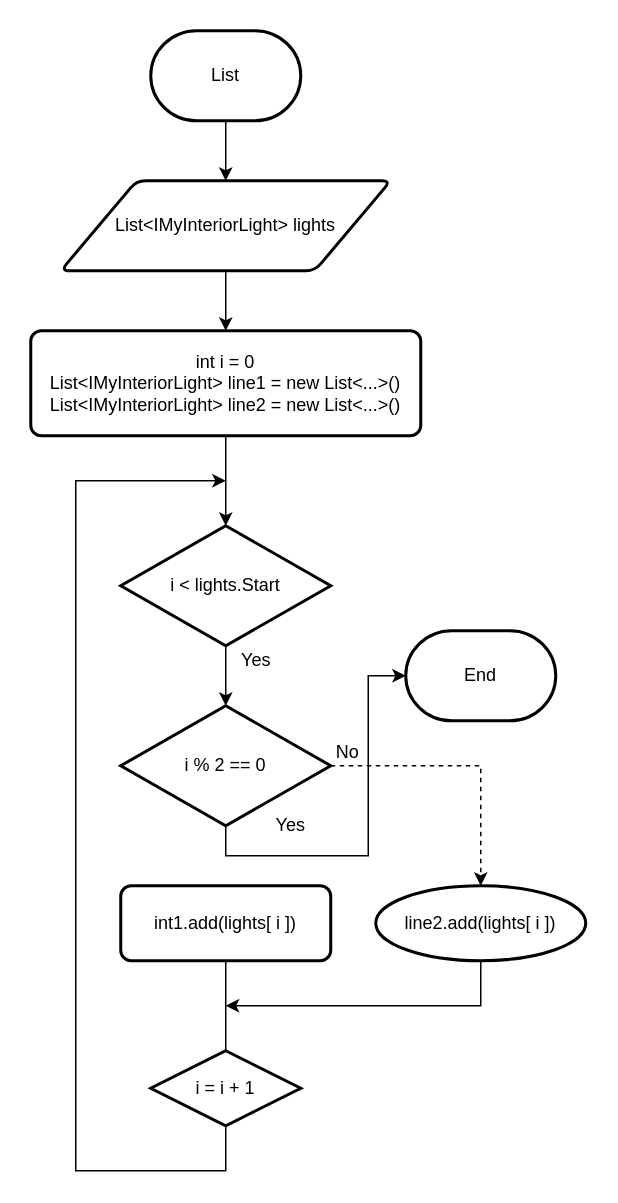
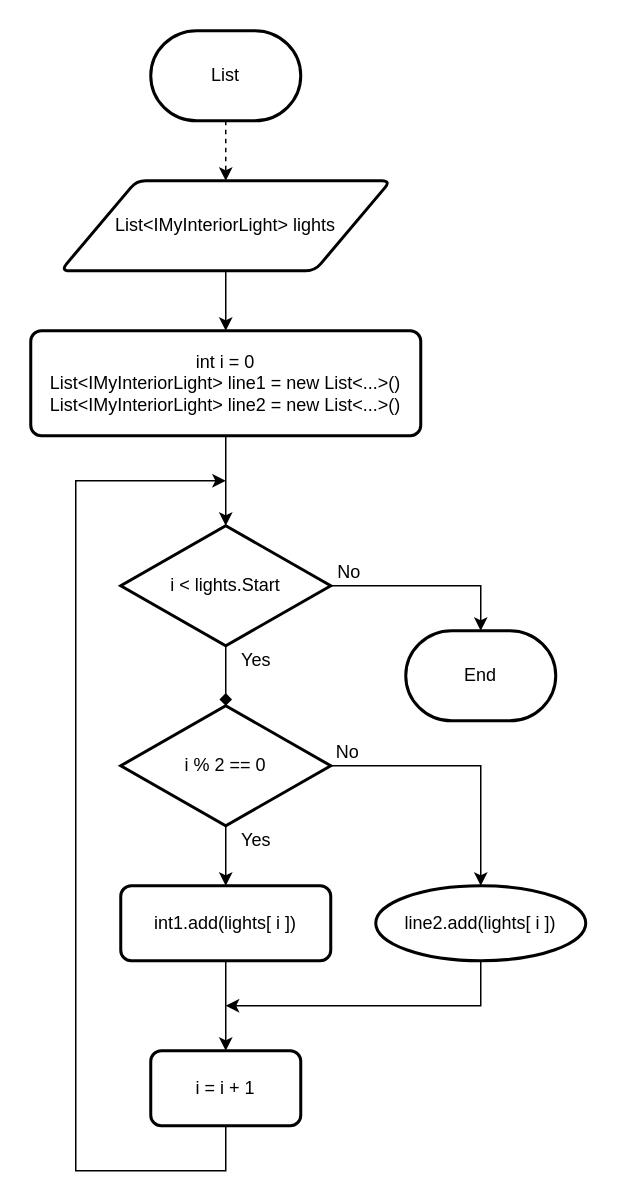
- <mxCell id="2" style="edgeStyle=orthogonalEdgeStyle;rounded=0;orthogonalLoop=1;jettySize=auto;html=1;entryX=0.5;entryY=0;entryDx=0;entryDy=0;fontSize=12;" parent="1" source="3" target="5" edge="1"><mxGeometry relative="1" as="geometry" /></mxCell>
+ <mxCell id="2" style="edgeStyle=orthogonalEdgeStyle;rounded=0;orthogonalLoop=1;jettySize=auto;html=1;entryX=0.5;entryY=0;entryDx=0;entryDy=0;fontSize=12;dashed=1;" parent="1" source="3" target="5" edge="1"><mxGeometry relative="1" as="geometry" /></mxCell>
+ <mxCell id="9" style="edgeStyle=orthogonalEdgeStyle;rounded=0;orthogonalLoop=1;jettySize=auto;html=1;entryX=0.5;entryY=0;entryDx=0;entryDy=0;entryPerimeter=0;fontSize=12;" parent="1" source="11" target="20" edge="1"><mxGeometry relative="1" as="geometry" /></mxCell>
+ <mxCell id="10" value="No" style="text;html=1;resizable=0;points=[];align=center;verticalAlign=middle;labelBackgroundColor=none;fontSize=12;" parent="9" vertex="1" connectable="0"><mxGeometry x="-0.73" y="-2" relative="1" as="geometry"><mxPoint x="-7" y="-12" as="offset" /></mxGeometry></mxCell>
- <mxCell id="8" value="Yes" style="edgeStyle=orthogonalEdgeStyle;rounded=0;orthogonalLoop=1;jettySize=auto;html=1;entryX=0.5;entryY=0;entryDx=0;entryDy=0;entryPerimeter=0;fontSize=12;" parent="1" source="11" target="15" edge="1"><mxGeometry x="0.006" y="23" relative="1" as="geometry"><mxPoint x="-3" y="-10" as="offset" /></mxGeometry></mxCell>
+ <mxCell id="8" value="Yes" style="edgeStyle=orthogonalEdgeStyle;rounded=0;orthogonalLoop=1;jettySize=auto;html=1;entryX=0.5;entryY=0;entryDx=0;entryDy=0;entryPerimeter=0;fontSize=12;endArrow=diamond;" parent="1" source="11" target="15" edge="1"><mxGeometry x="0.006" y="23" relative="1" as="geometry"><mxPoint x="-3" y="-10" as="offset" /></mxGeometry></mxCell>
- <mxCell id="13" style="edgeStyle=orthogonalEdgeStyle;rounded=0;orthogonalLoop=1;jettySize=auto;html=1;entryX=0.5;entryY=0;entryDx=0;entryDy=0;fontSize=12;dashed=1;" parent="1" source="15" target="19" edge="1"><mxGeometry relative="1" as="geometry" /></mxCell>
+ <mxCell id="13" style="edgeStyle=orthogonalEdgeStyle;rounded=0;orthogonalLoop=1;jettySize=auto;html=1;entryX=0.5;entryY=0;entryDx=0;entryDy=0;fontSize=12;" parent="1" source="15" target="19" edge="1"><mxGeometry relative="1" as="geometry" /></mxCell>
- <mxCell id="12" value="Yes" style="edgeStyle=orthogonalEdgeStyle;rounded=0;orthogonalLoop=1;jettySize=auto;html=1;exitX=0.5;exitY=1;exitDx=0;exitDy=0;exitPerimeter=0;fontSize=12;" parent="1" source="15" target="20" edge="1"><mxGeometry x="-0.512" y="20" relative="1" as="geometry"><mxPoint as="offset" /></mxGeometry></mxCell>
+ <mxCell id="12" value="Yes" style="edgeStyle=orthogonalEdgeStyle;rounded=0;orthogonalLoop=1;jettySize=auto;html=1;exitX=0.5;exitY=1;exitDx=0;exitDy=0;exitPerimeter=0;entryX=0.5;entryY=0;entryDx=0;entryDy=0;fontSize=12;" parent="1" source="15" target="17" edge="1"><mxGeometry x="-0.512" y="20" relative="1" as="geometry"><mxPoint as="offset" /></mxGeometry></mxCell>
- <mxCell id="16" style="edgeStyle=orthogonalEdgeStyle;rounded=0;orthogonalLoop=1;jettySize=auto;html=1;entryX=0.5;entryY=0;entryDx=0;entryDy=0;fontSize=12;endArrow=none;" parent="1" source="17" target="22" edge="1"><mxGeometry relative="1" as="geometry" /></mxCell>
+ <mxCell id="16" style="edgeStyle=orthogonalEdgeStyle;rounded=0;orthogonalLoop=1;jettySize=auto;html=1;entryX=0.5;entryY=0;entryDx=0;entryDy=0;fontSize=12;" parent="1" source="17" target="22" edge="1"><mxGeometry relative="1" as="geometry" /></mxCell>
- <mxCell id="22" value="&lt;span style=&quot;white-space: normal&quot;&gt;i = i + 1&lt;/span&gt;&lt;span style=&quot;white-space: normal&quot;&gt;&lt;br&gt;&lt;/span&gt;" style="rhombus;whiteSpace=wrap;html=1;absoluteArcSize=1;arcSize=14;strokeWidth=2;fillColor=none;" parent="1" vertex="1"><mxGeometry x="100" y="700" width="100" height="50" as="geometry" /></mxCell>
+ <mxCell id="22" value="&lt;span style=&quot;white-space: normal&quot;&gt;i = i + 1&lt;/span&gt;&lt;span style=&quot;white-space: normal&quot;&gt;&lt;br&gt;&lt;/span&gt;" style="rounded=1;whiteSpace=wrap;html=1;absoluteArcSize=1;arcSize=14;strokeWidth=2;fillColor=none;" parent="1" vertex="1"><mxGeometry x="100" y="700" width="100" height="50" as="geometry" /></mxCell>
